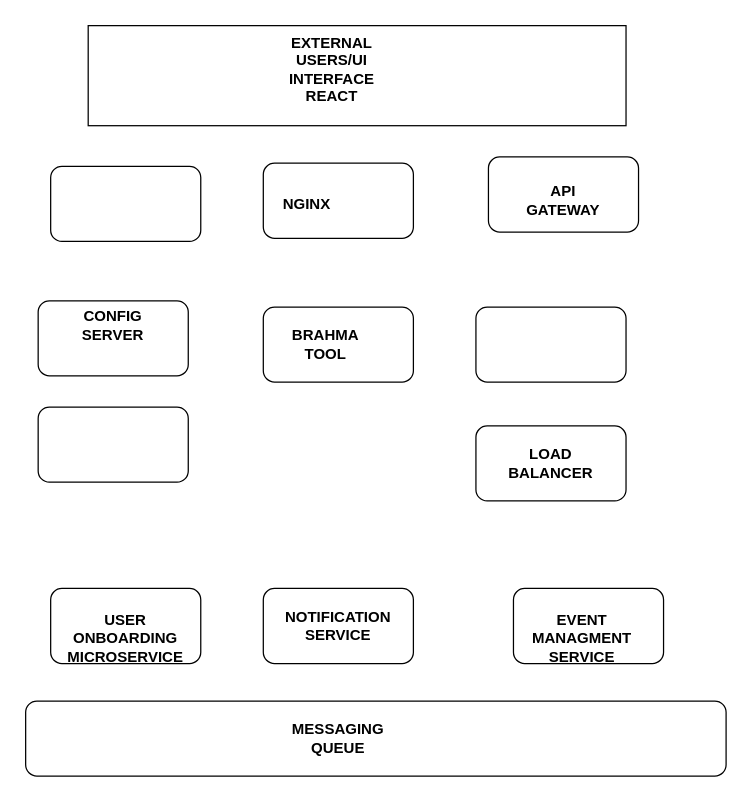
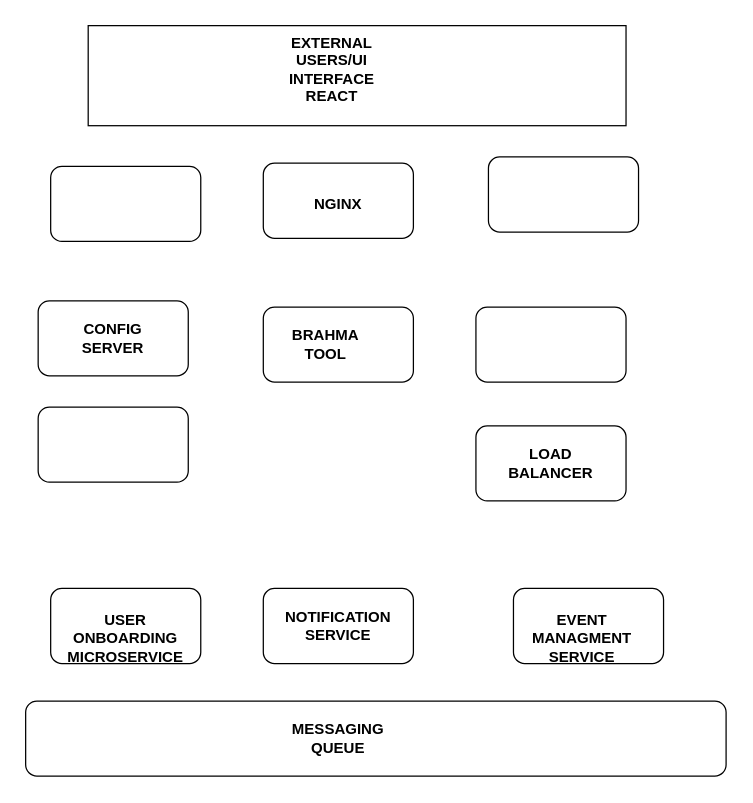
- <mxCell id="10" value="&lt;b&gt;API GATEWAY&lt;/b&gt;" style="text;strokeColor=none;align=center;fillColor=none;html=1;verticalAlign=middle;whiteSpace=wrap;rounded=0;" parent="1" vertex="1"><mxGeometry x="420" y="145" width="60" height="30" as="geometry" /></mxCell>
- <mxCell id="7" value="&lt;b&gt;NGINX&lt;/b&gt;" style="text;strokeColor=none;align=center;fillColor=none;html=1;verticalAlign=middle;whiteSpace=wrap;rounded=0;" parent="1" vertex="1"><mxGeometry x="215" y="145" width="60" height="35" as="geometry" /></mxCell>
+ <mxCell id="7" value="&lt;b&gt;NGINX&lt;/b&gt;" style="text;strokeColor=none;align=center;fillColor=none;html=1;verticalAlign=middle;whiteSpace=wrap;rounded=0;" parent="1" vertex="1"><mxGeometry x="240" y="145" width="60" height="35" as="geometry" /></mxCell>
- <mxCell id="20" value="&lt;b&gt;CONFIG SERVER&lt;/b&gt;" style="text;strokeColor=none;align=center;fillColor=none;html=1;verticalAlign=middle;whiteSpace=wrap;rounded=0;" parent="1" vertex="1"><mxGeometry x="60" y="242.5" width="60" height="35" as="geometry" /></mxCell>
+ <mxCell id="20" value="&lt;b&gt;CONFIG SERVER&lt;/b&gt;" style="text;strokeColor=none;align=center;fillColor=none;html=1;verticalAlign=middle;whiteSpace=wrap;rounded=0;" parent="1" vertex="1"><mxGeometry x="60" y="252.5" width="60" height="35" as="geometry" /></mxCell>
